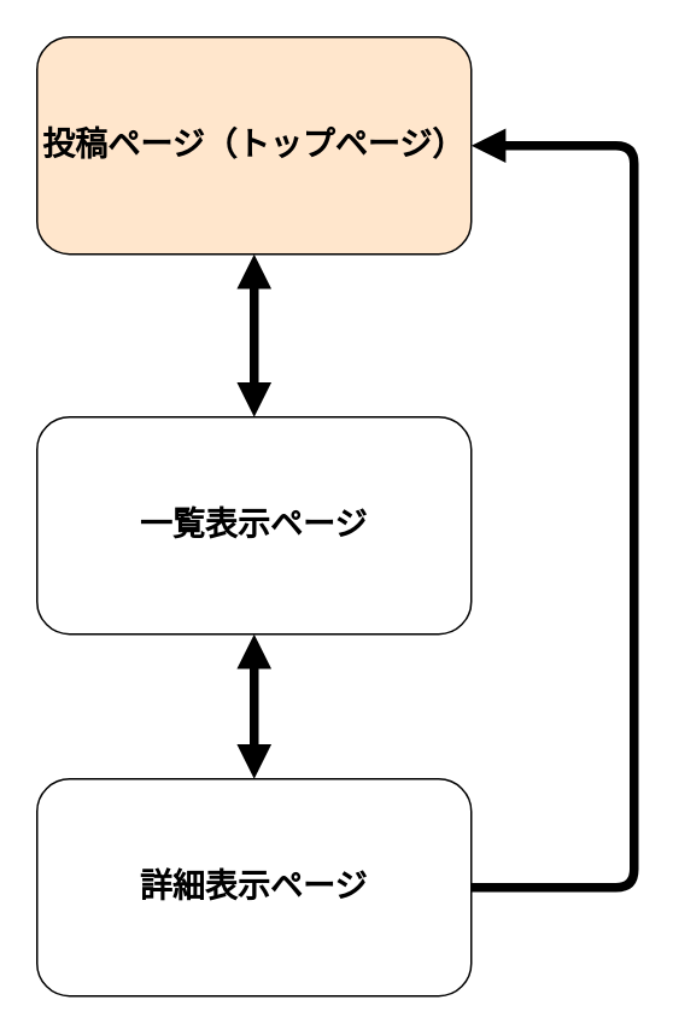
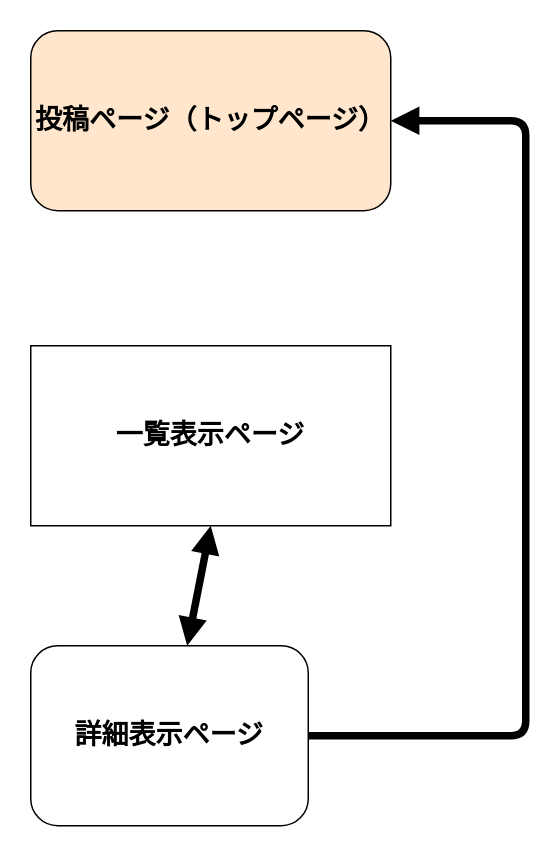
- <mxCell id="2" style="edgeStyle=none;html=1;startArrow=block;startFill=1;endArrow=block;endFill=1;strokeWidth=5;" edge="1" parent="1" source="3" target="4"><mxGeometry relative="1" as="geometry" /></mxCell>
- <mxCell id="4" value="&lt;span style=&quot;font-size: 18px;&quot;&gt;&lt;b&gt;一覧表示ページ&lt;/b&gt;&lt;/span&gt;" style="rounded=1;whiteSpace=wrap;html=1;" vertex="1" parent="1"><mxGeometry x="20" y="230" width="240" height="120" as="geometry" /></mxCell>
+ <mxCell id="4" value="&lt;span style=&quot;font-size: 18px;&quot;&gt;&lt;b&gt;一覧表示ページ&lt;/b&gt;&lt;/span&gt;" style="whiteSpace=wrap;html=1;rounded=0;" vertex="1" parent="1"><mxGeometry x="20" y="230" width="240" height="120" as="geometry" /></mxCell>
- <mxCell id="7" value="&lt;font style=&quot;font-size: 18px;&quot;&gt;&lt;b&gt;詳細表示ページ&lt;/b&gt;&lt;/font&gt;" style="rounded=1;whiteSpace=wrap;html=1;" vertex="1" parent="1"><mxGeometry x="20" y="430" width="240" height="120" as="geometry" /></mxCell>
+ <mxCell id="7" value="&lt;font style=&quot;font-size: 18px;&quot;&gt;&lt;b&gt;詳細表示ページ&lt;/b&gt;&lt;/font&gt;" style="rounded=1;whiteSpace=wrap;html=1;" vertex="1" parent="1"><mxGeometry x="20" y="430" width="185" height="120" as="geometry" /></mxCell>
